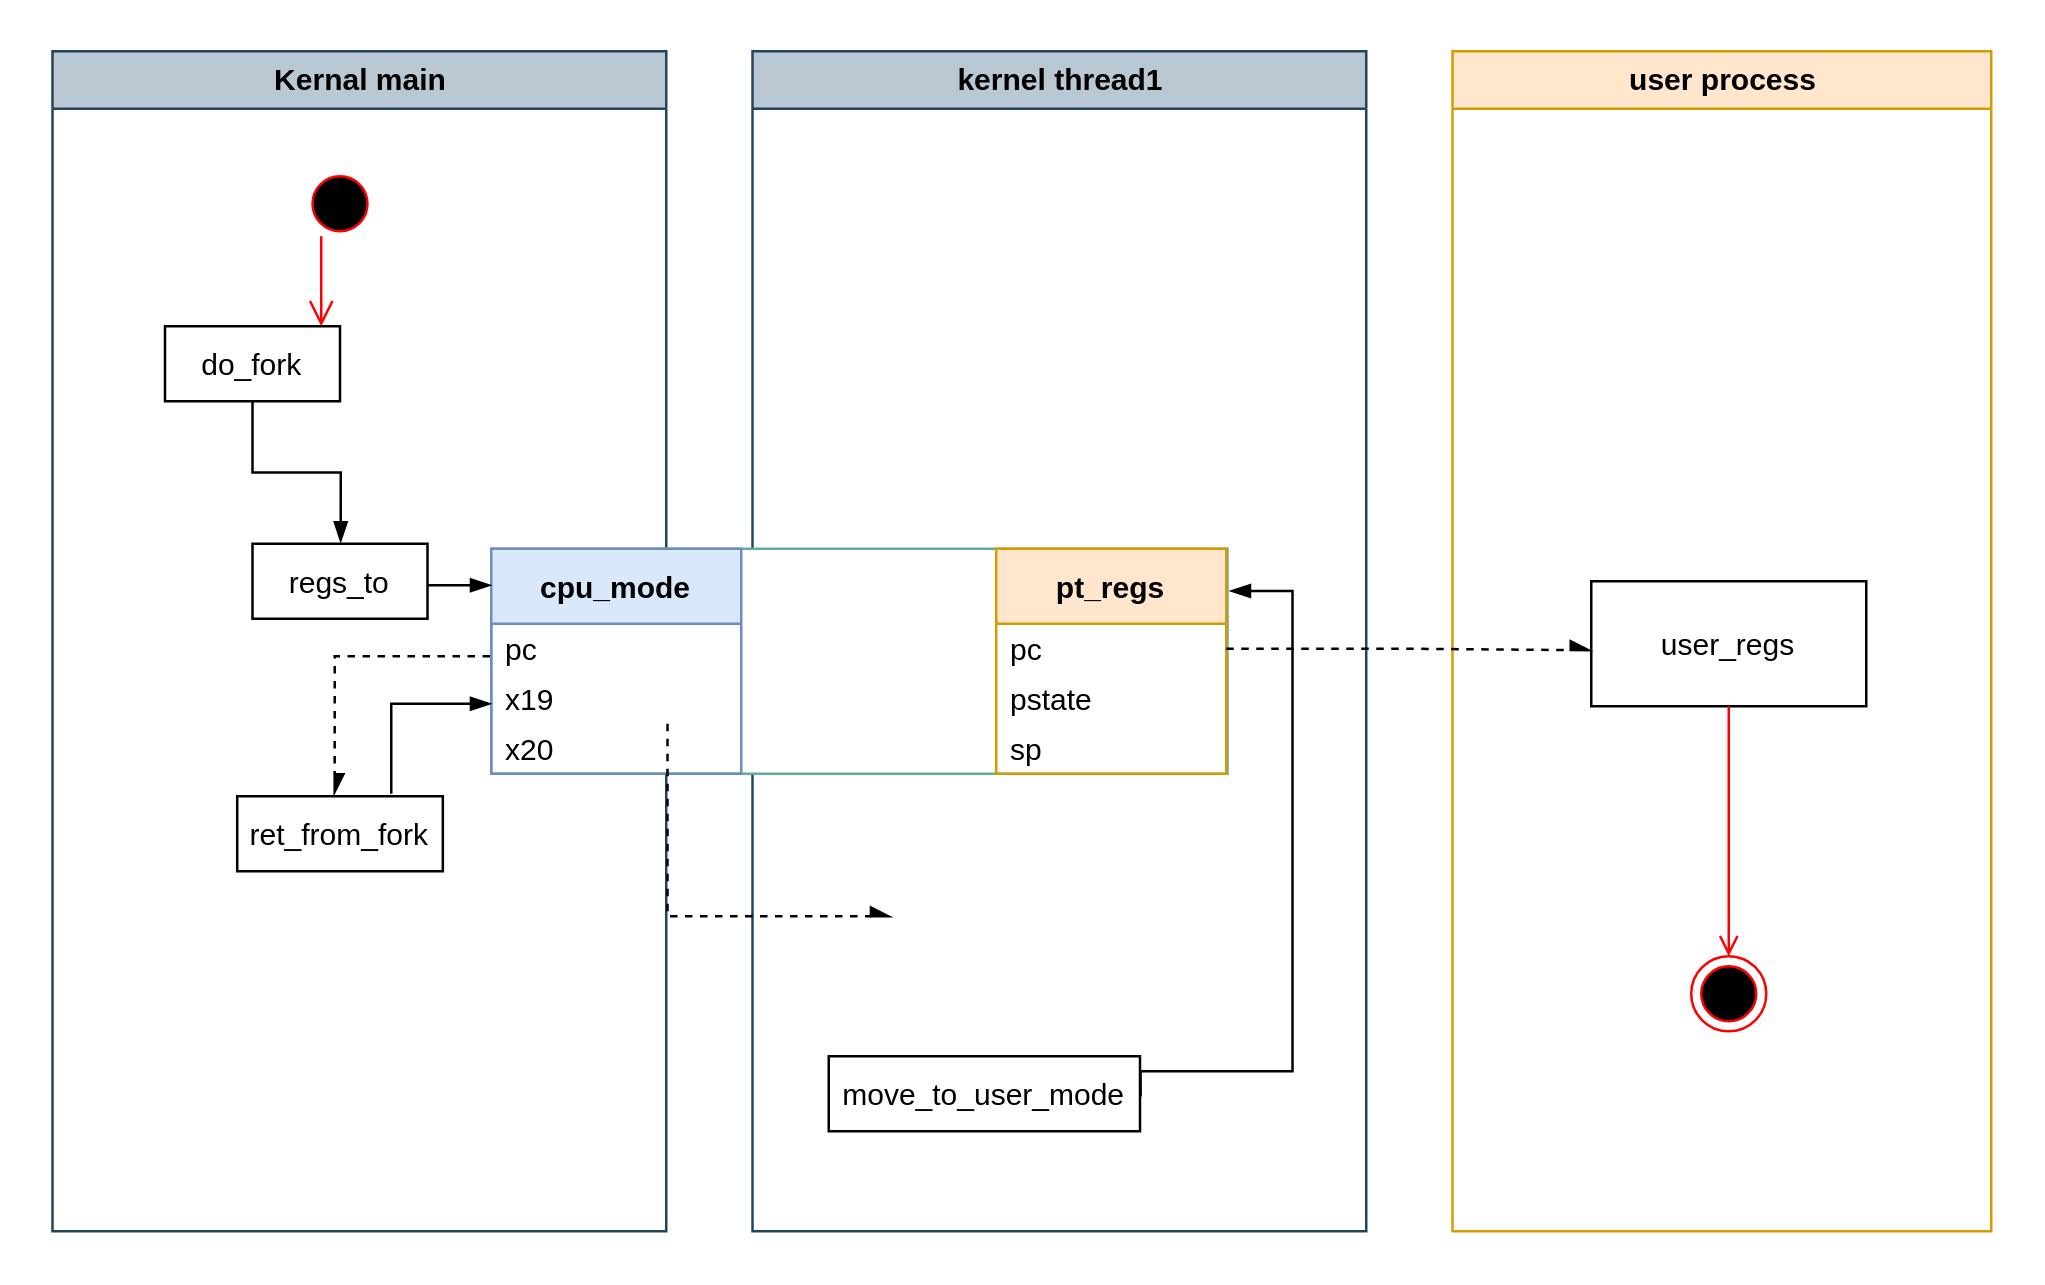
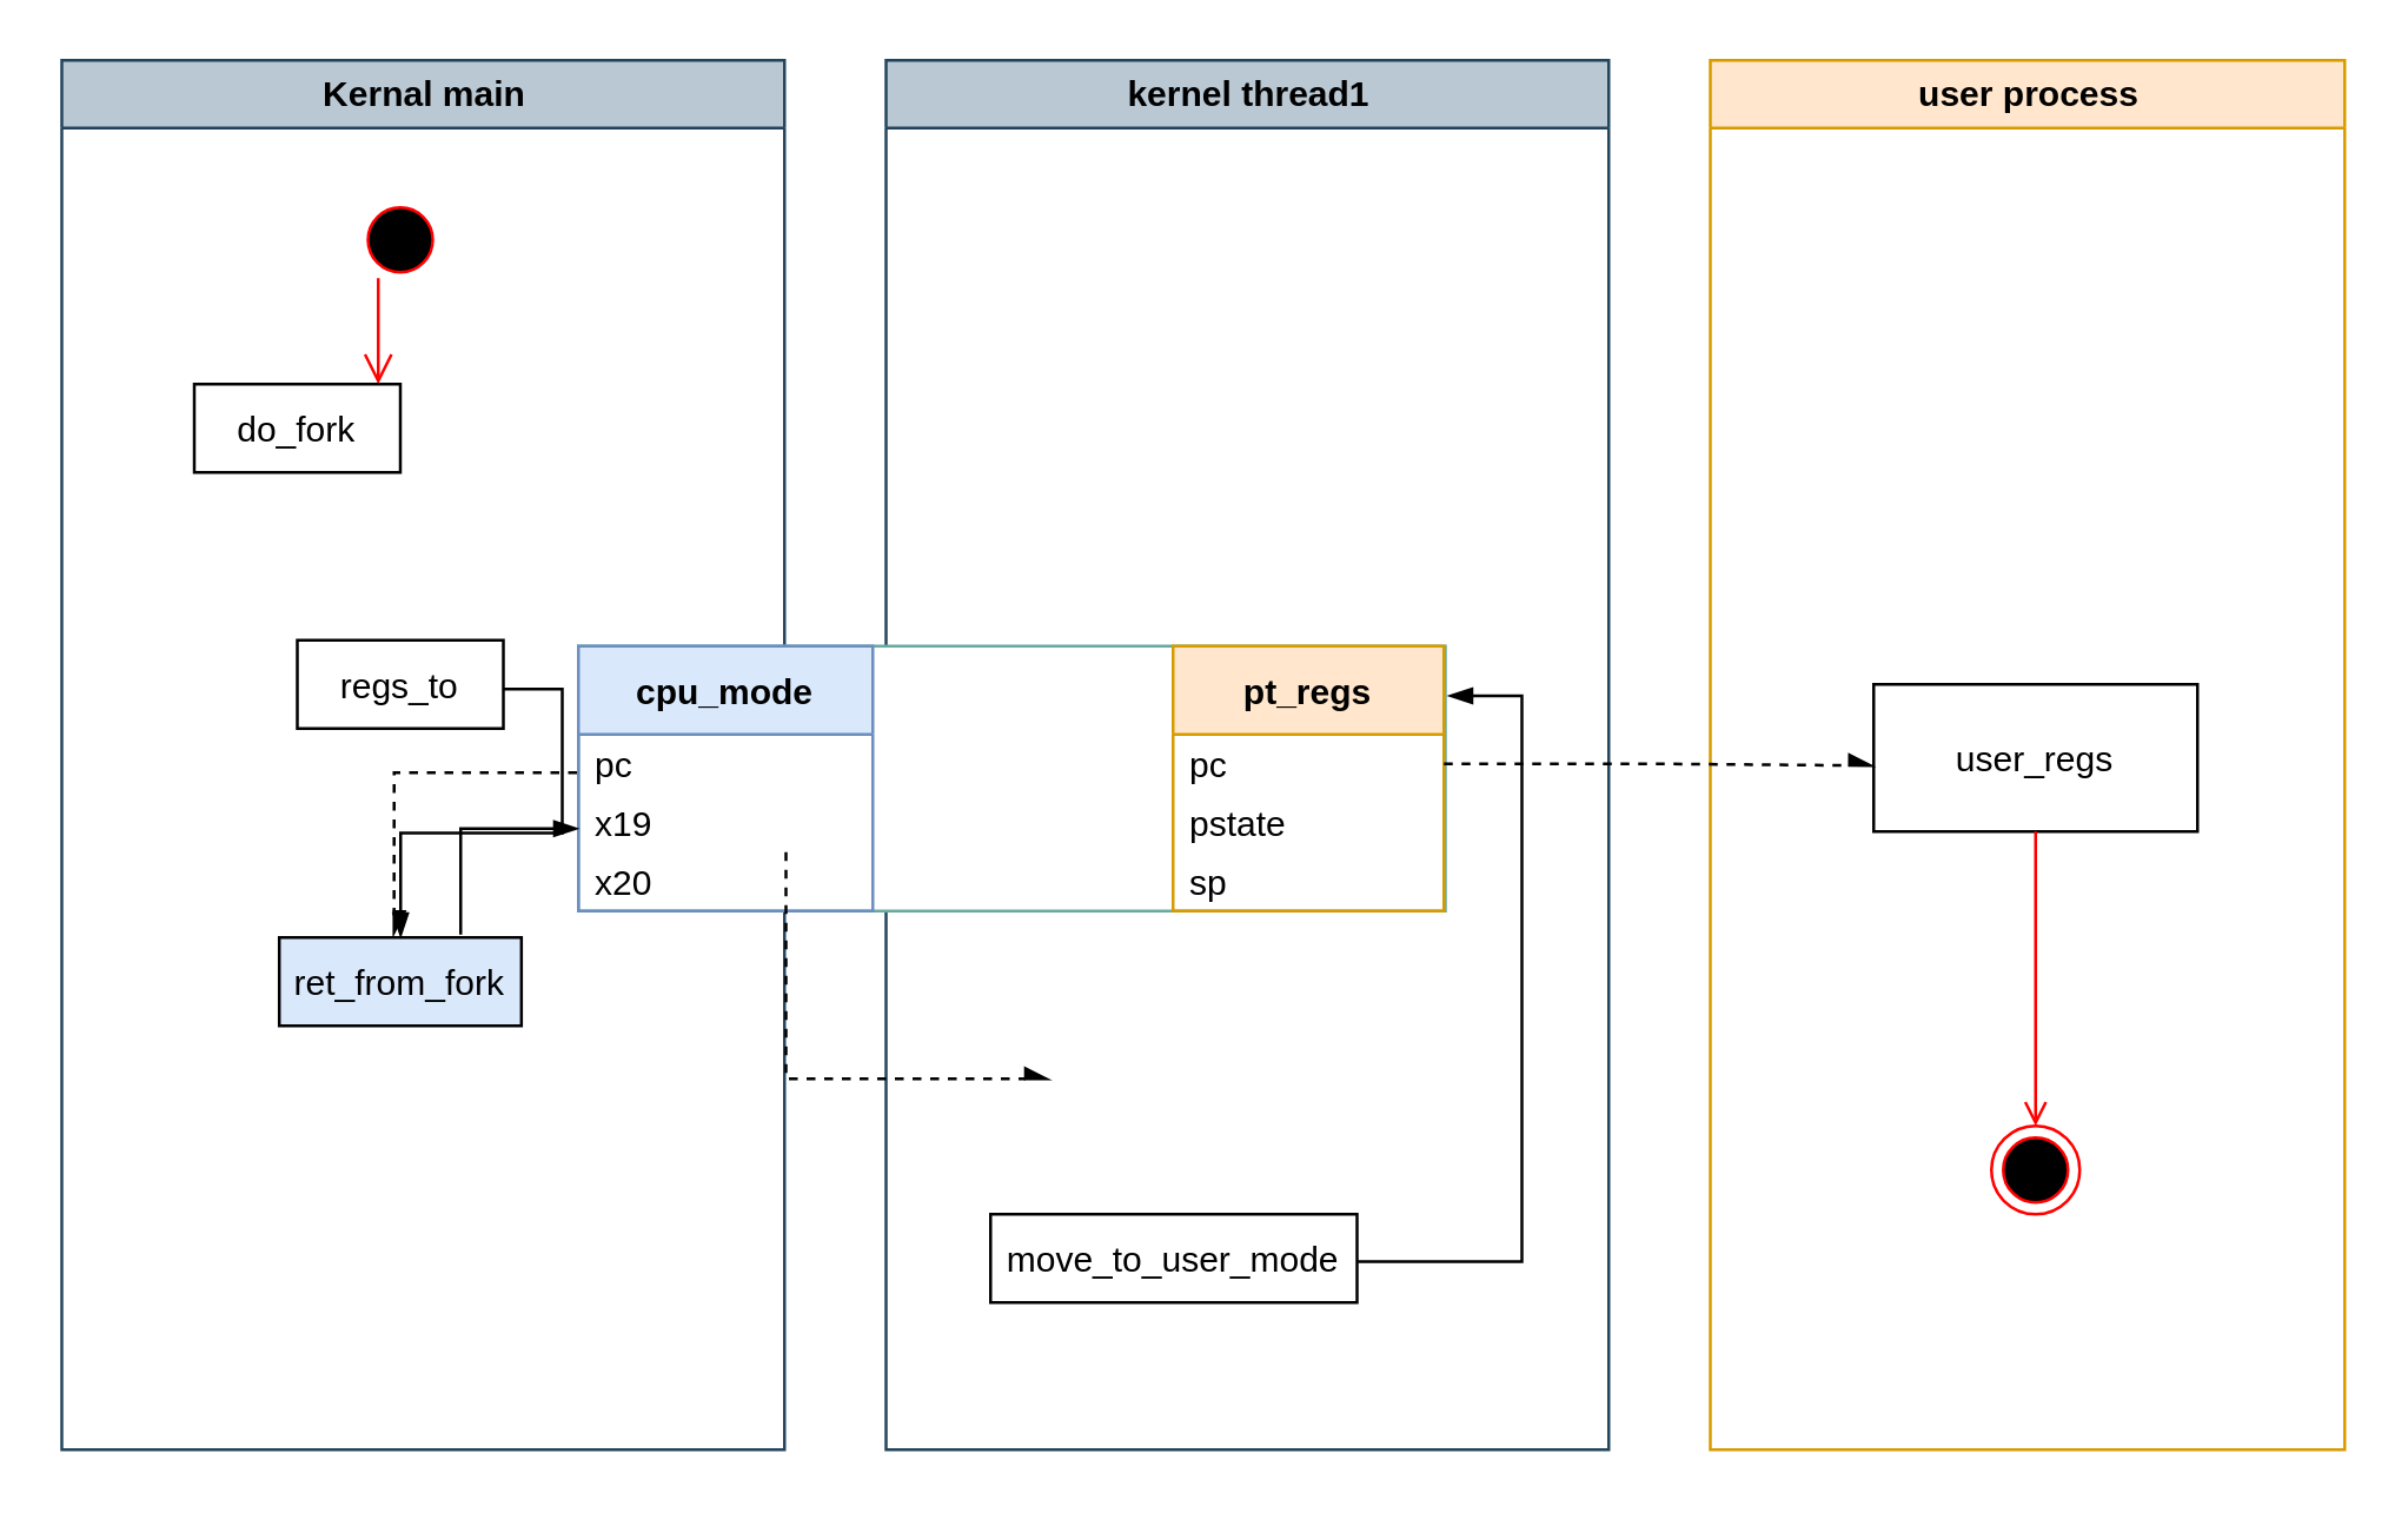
- <mxCell id="5" value="" style="edgeStyle=orthogonalEdgeStyle;rounded=0;orthogonalLoop=1;jettySize=auto;html=1;endArrow=blockThin;endFill=1;exitX=0.5;exitY=0.987;exitDx=0;exitDy=0;exitPerimeter=0;entryX=0.504;entryY=-0.015;entryDx=0;entryDy=0;entryPerimeter=0;" edge="1" parent="2" source="6" target="7"><mxGeometry relative="1" as="geometry"><mxPoint x="115.5" y="162" as="sourcePoint" /><mxPoint x="115.5" y="212" as="targetPoint" /></mxGeometry></mxCell>
- <mxCell id="26" value="" style="edgeStyle=orthogonalEdgeStyle;rounded=0;orthogonalLoop=1;jettySize=auto;html=1;fontSize=11;endArrow=blockThin;endFill=1;exitX=0.999;exitY=0.552;exitDx=0;exitDy=0;exitPerimeter=0;entryX=0;entryY=0.165;entryDx=0;entryDy=0;entryPerimeter=0;" edge="1" parent="1" source="7" target="11"><mxGeometry relative="1" as="geometry"><mxPoint x="190" y="234" as="targetPoint" /></mxGeometry></mxCell>
+ <mxCell id="26" value="" style="edgeStyle=orthogonalEdgeStyle;rounded=0;orthogonalLoop=1;jettySize=auto;html=1;fontSize=11;endArrow=blockThin;endFill=1;exitX=0.999;exitY=0.552;exitDx=0;exitDy=0;exitPerimeter=0;" edge="1" parent="1" source="7" target="8"><mxGeometry relative="1" as="geometry"><mxPoint x="190" y="234" as="targetPoint" /></mxGeometry></mxCell>
- <mxCell id="8" value="ret_from_fork" style="" vertex="1" parent="2"><mxGeometry x="73.88" y="298" width="82.25" height="30" as="geometry" /></mxCell>
+ <mxCell id="8" value="ret_from_fork" style="fillColor=#dae8fc;" vertex="1" parent="2"><mxGeometry x="73.88" y="298" width="82.25" height="30" as="geometry" /></mxCell>
- <mxCell id="21" value="move_to_user_mode" style="" vertex="1" parent="9"><mxGeometry x="30.5" y="402" width="124.5" height="30" as="geometry" /></mxCell>
+ <mxCell id="21" value="move_to_user_mode" style="" vertex="1" parent="9"><mxGeometry x="35.5" y="392" width="124.5" height="30" as="geometry" /></mxCell>
